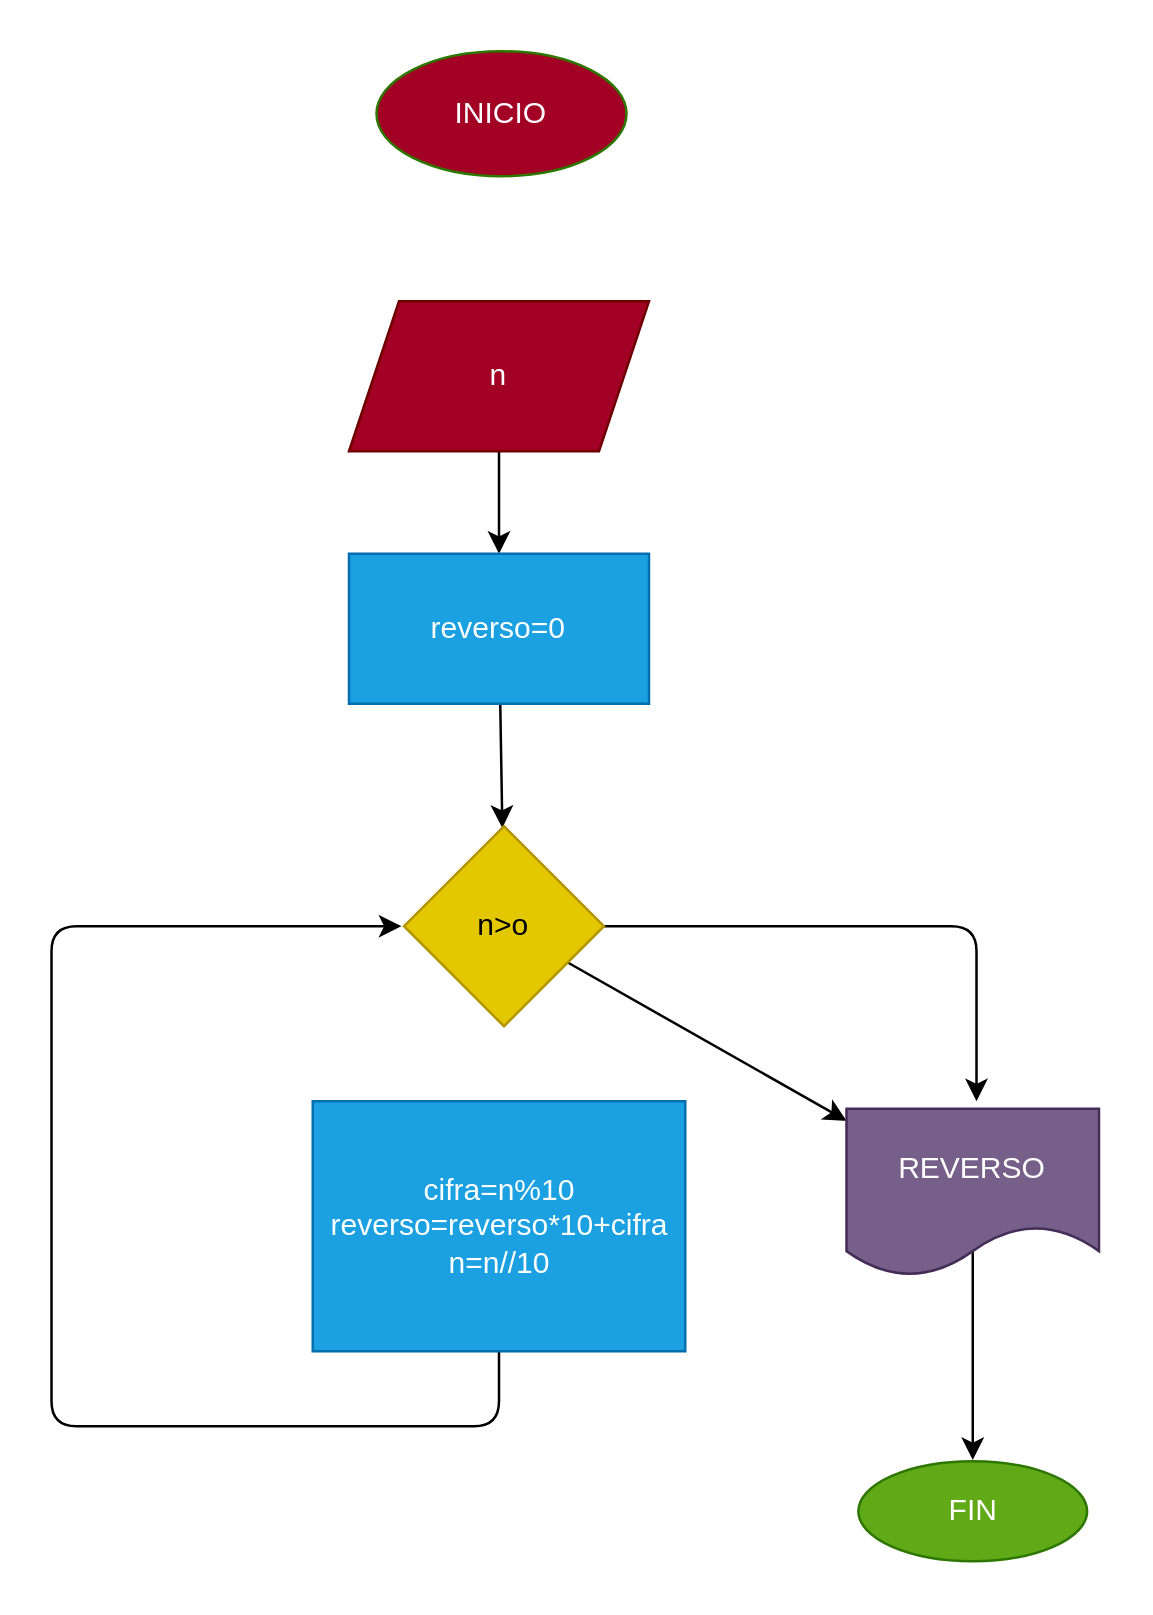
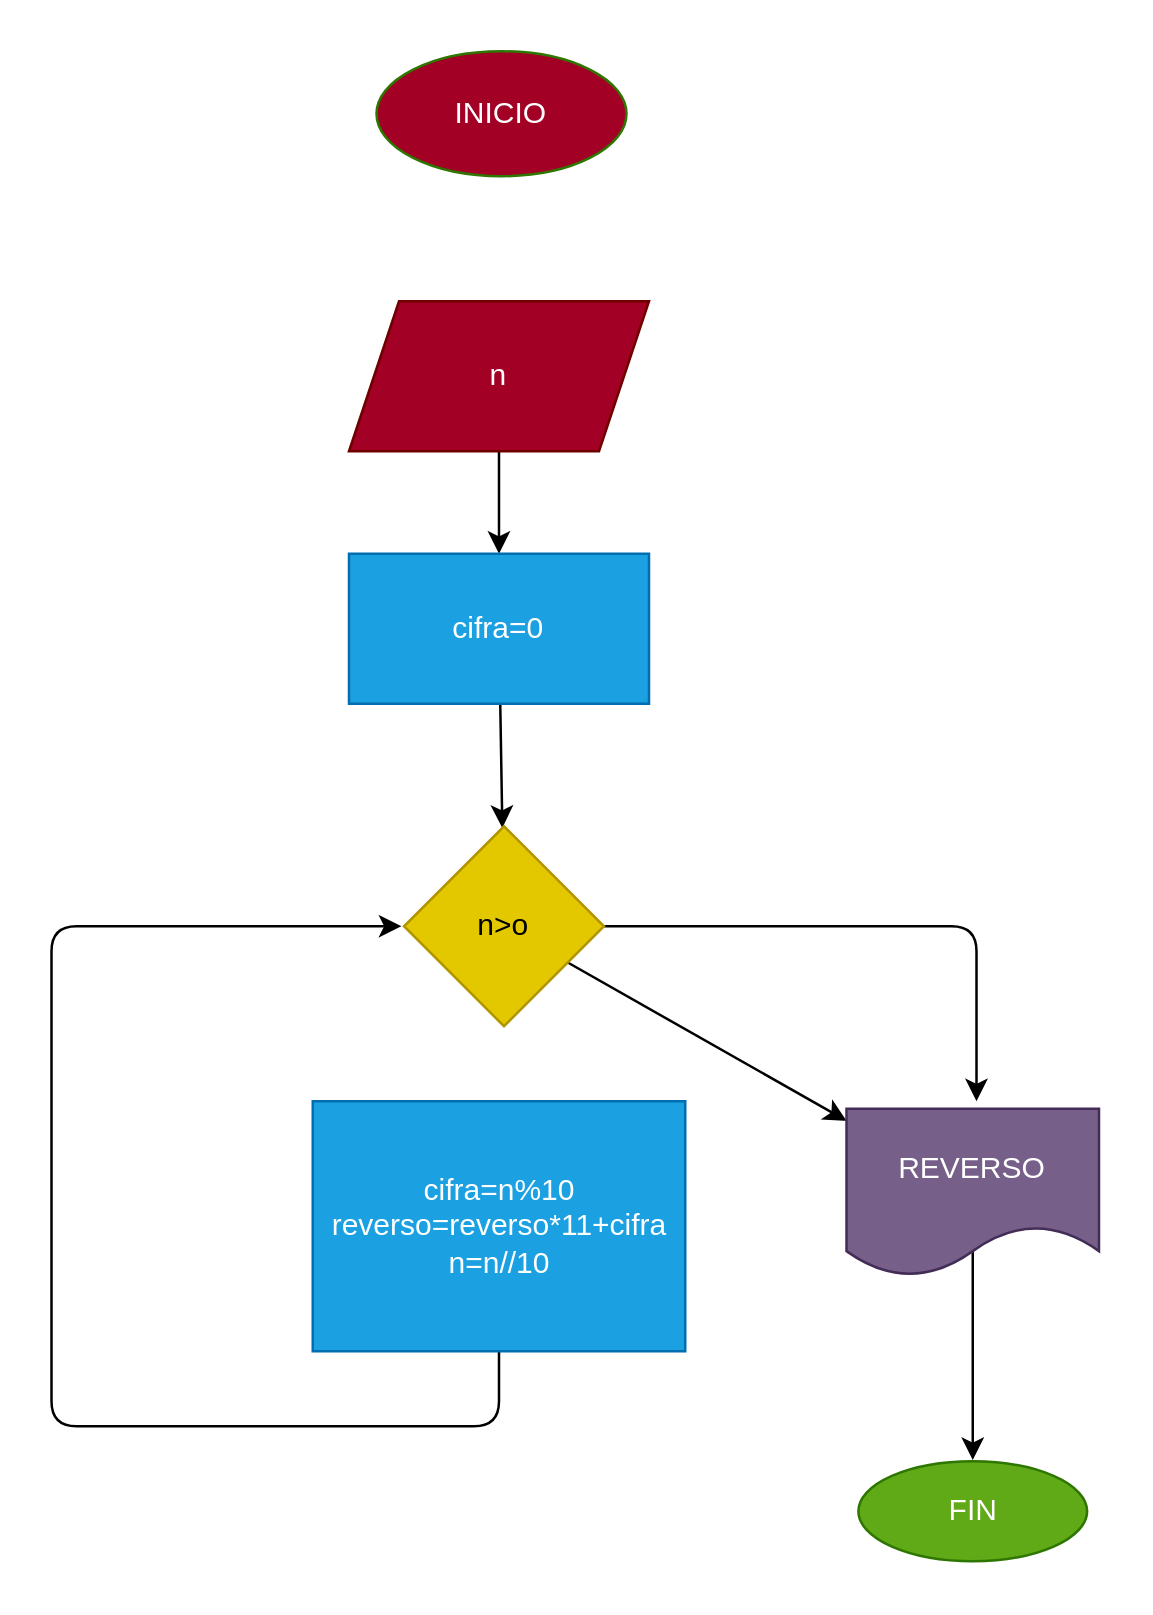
- <mxCell id="6" value="reverso=0" style="rounded=0;whiteSpace=wrap;html=1;fillColor=#1ba1e2;fontColor=#ffffff;strokeColor=#006EAF;" vertex="1" parent="1"><mxGeometry x="139" y="221" width="120" height="60" as="geometry" /></mxCell>
+ <mxCell id="6" value="cifra=0" style="rounded=0;whiteSpace=wrap;html=1;fillColor=#1ba1e2;fontColor=#ffffff;strokeColor=#006EAF;" vertex="1" parent="1"><mxGeometry x="139" y="221" width="120" height="60" as="geometry" /></mxCell>
- <mxCell id="11" value="cifra=n%10&lt;br&gt;reverso=reverso*10+cifra&lt;br&gt;n=n//10" style="whiteSpace=wrap;html=1;rounded=0;fillColor=#1ba1e2;fontColor=#ffffff;strokeColor=#006EAF;" vertex="1" parent="1"><mxGeometry x="124.5" y="440" width="149" height="100" as="geometry" /></mxCell>
+ <mxCell id="11" value="cifra=n%10&lt;br&gt;reverso=reverso*11+cifra&lt;br&gt;n=n//10" style="whiteSpace=wrap;html=1;rounded=0;fillColor=#1ba1e2;fontColor=#ffffff;strokeColor=#006EAF;" vertex="1" parent="1"><mxGeometry x="124.5" y="440" width="149" height="100" as="geometry" /></mxCell>
